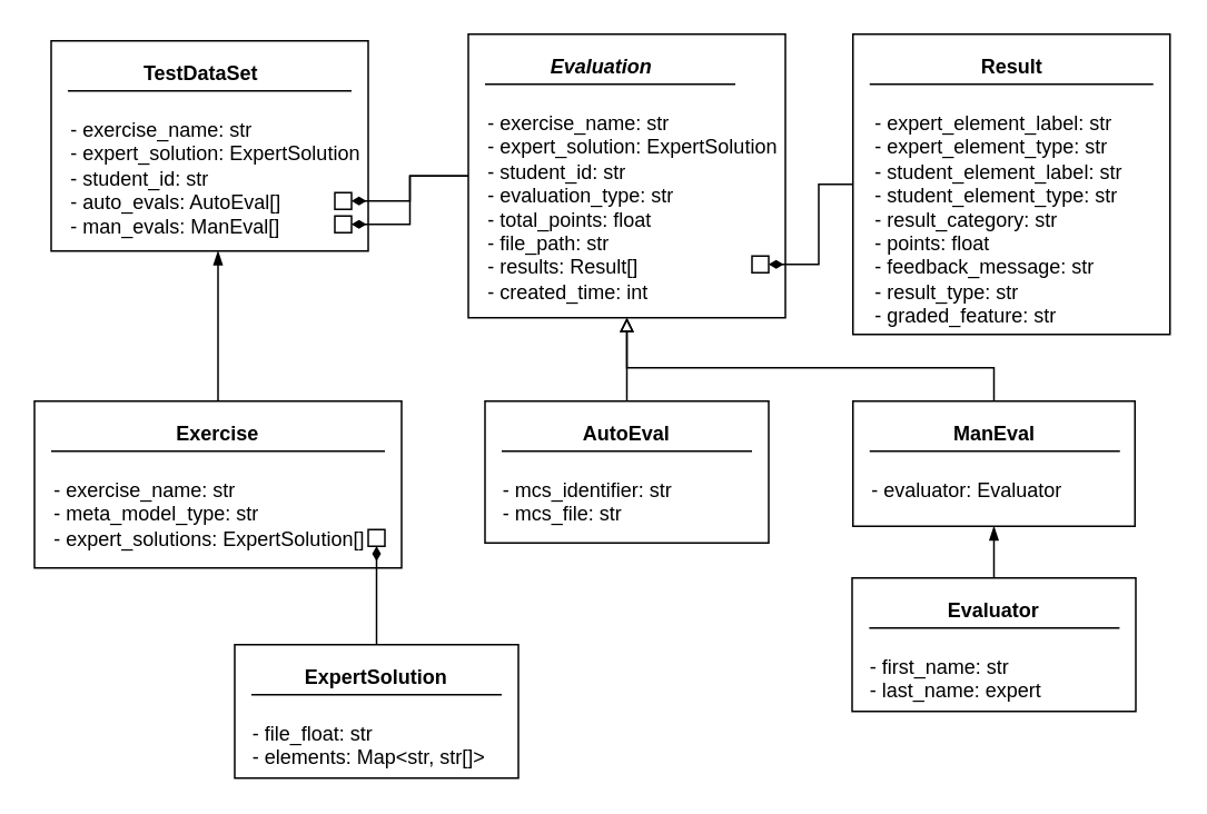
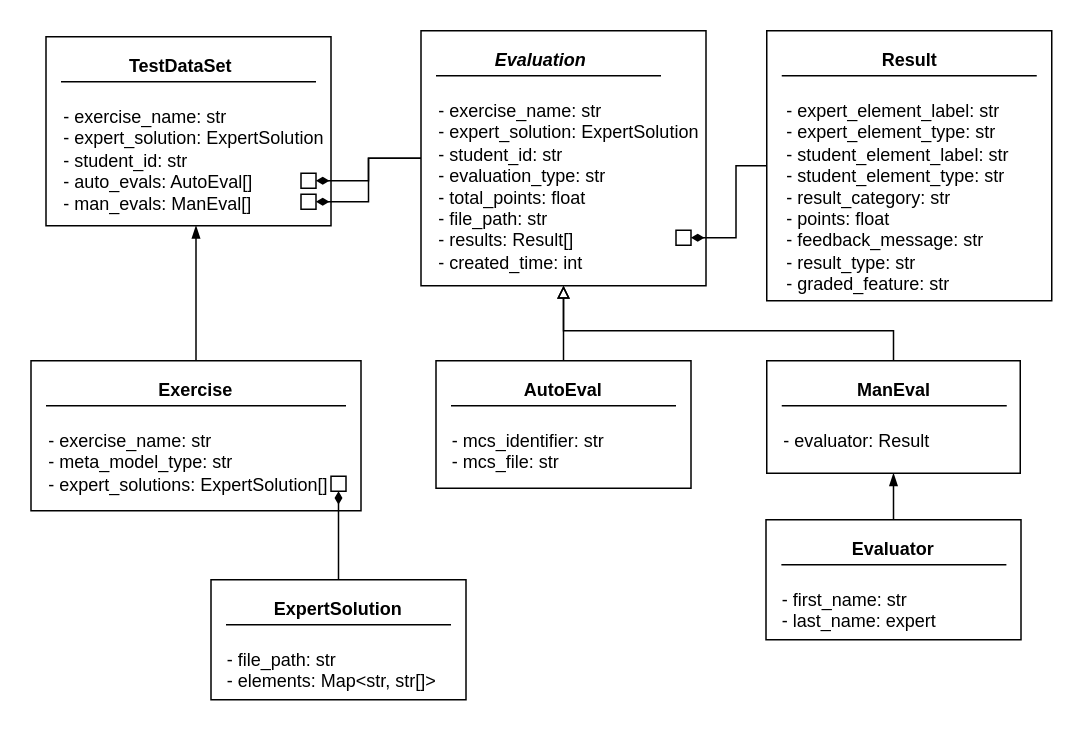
- <mxCell id="34" value="- evaluator: Evaluator" style="text;html=1;strokeColor=none;fillColor=none;align=left;verticalAlign=top;whiteSpace=wrap;rounded=0;dashed=1;" parent="1" vertex="1"><mxGeometry x="519.5" y="280" width="150" height="25" as="geometry" /></mxCell>
+ <mxCell id="34" value="- evaluator: Result" style="text;html=1;strokeColor=none;fillColor=none;align=left;verticalAlign=top;whiteSpace=wrap;rounded=0;dashed=1;" parent="1" vertex="1"><mxGeometry x="519.5" y="280" width="150" height="25" as="geometry" /></mxCell>
- <mxCell id="44" value="- file_float: str&lt;br&gt;- elements: Map&amp;lt;str, str[]&amp;gt;" style="text;html=1;strokeColor=none;fillColor=none;align=left;verticalAlign=top;whiteSpace=wrap;rounded=0;dashed=1;" parent="1" vertex="1"><mxGeometry x="149" y="426" width="150" height="40" as="geometry" /></mxCell>
+ <mxCell id="44" value="- file_path: str&lt;br&gt;- elements: Map&amp;lt;str, str[]&amp;gt;" style="text;html=1;strokeColor=none;fillColor=none;align=left;verticalAlign=top;whiteSpace=wrap;rounded=0;dashed=1;" parent="1" vertex="1"><mxGeometry x="149" y="426" width="150" height="40" as="geometry" /></mxCell>
